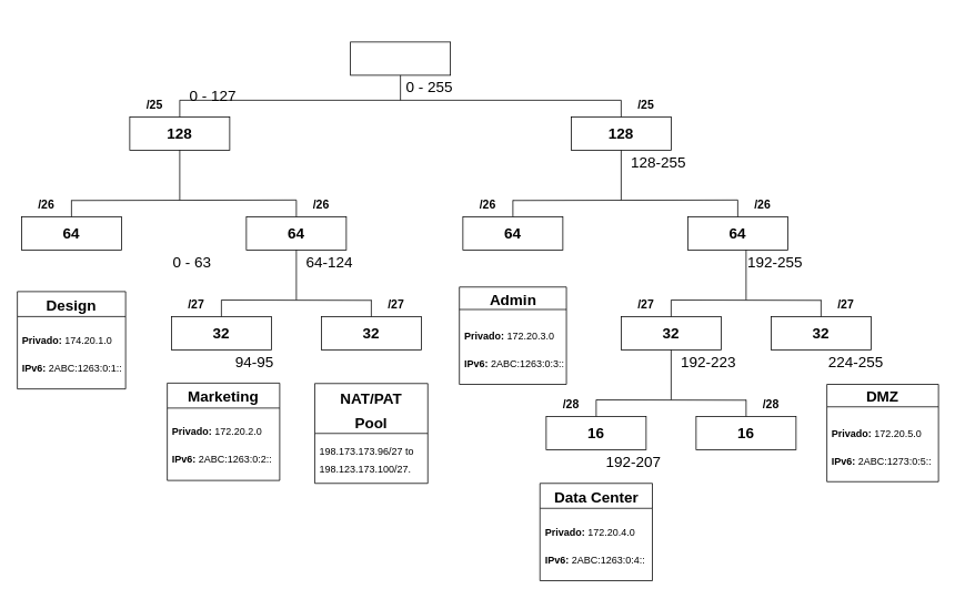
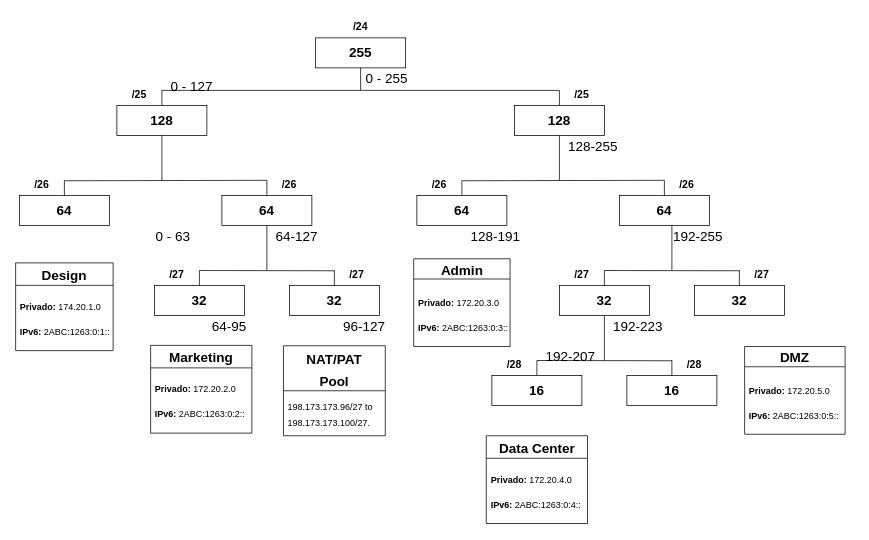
+ <mxCell id="3" value="&lt;b&gt;&lt;font style=&quot;font-size: 14px;&quot;&gt;/24&lt;/font&gt;&lt;/b&gt;" style="text;html=1;strokeColor=none;fillColor=none;align=center;verticalAlign=middle;whiteSpace=wrap;rounded=0;" vertex="1" parent="1"><mxGeometry x="450" y="20" width="60" height="30" as="geometry" /></mxCell>
+ <mxCell id="4" value="&lt;b&gt;&lt;font style=&quot;font-size: 18px;&quot;&gt;255&lt;/font&gt;&lt;/b&gt;" style="text;html=1;strokeColor=none;fillColor=none;align=center;verticalAlign=middle;whiteSpace=wrap;rounded=0;" vertex="1" parent="1"><mxGeometry x="450" y="55" width="60" height="30" as="geometry" /></mxCell>
- <mxCell id="27" value="64-124" style="text;html=1;strokeColor=none;fillColor=none;align=center;verticalAlign=middle;whiteSpace=wrap;rounded=0;fontSize=18;" vertex="1" parent="1"><mxGeometry x="365" y="300" width="60" height="30" as="geometry" /></mxCell>
+ <mxCell id="27" value="64-127" style="text;html=1;strokeColor=none;fillColor=none;align=center;verticalAlign=middle;whiteSpace=wrap;rounded=0;fontSize=18;" vertex="1" parent="1"><mxGeometry x="365" y="300" width="60" height="30" as="geometry" /></mxCell>
+ <mxCell id="34" value="128-191" style="text;html=1;strokeColor=none;fillColor=none;align=center;verticalAlign=middle;whiteSpace=wrap;rounded=0;fontSize=18;" vertex="1" parent="1"><mxGeometry x="625" y="300" width="70" height="30" as="geometry" /></mxCell>
- <mxCell id="48" value="94-95" style="text;html=1;strokeColor=none;fillColor=none;align=center;verticalAlign=middle;whiteSpace=wrap;rounded=0;fontSize=18;" vertex="1" parent="1"><mxGeometry x="275" y="420" width="60" height="30" as="geometry" /></mxCell>
+ <mxCell id="48" value="64-95" style="text;html=1;strokeColor=none;fillColor=none;align=center;verticalAlign=middle;whiteSpace=wrap;rounded=0;fontSize=18;" vertex="1" parent="1"><mxGeometry x="275" y="420" width="60" height="30" as="geometry" /></mxCell>
+ <mxCell id="53" value="96-127" style="text;html=1;strokeColor=none;fillColor=none;align=center;verticalAlign=middle;whiteSpace=wrap;rounded=0;fontSize=18;" vertex="1" parent="1"><mxGeometry x="455" y="420" width="60" height="30" as="geometry" /></mxCell>
- <mxCell id="65" value="224-255" style="text;html=1;strokeColor=none;fillColor=none;align=center;verticalAlign=middle;whiteSpace=wrap;rounded=0;fontSize=18;" vertex="1" parent="1"><mxGeometry x="992" y="420" width="70" height="30" as="geometry" /></mxCell>
- <mxCell id="93" value="&lt;span style=&quot;font-size: 12px;&quot;&gt;198.173.173.96/27 to&lt;br&gt;198.123.173.100/27.&lt;/span&gt;" style="text;html=1;align=left;verticalAlign=middle;resizable=0;points=[];autosize=1;strokeColor=none;fillColor=none;fontSize=18;" vertex="1" parent="92"><mxGeometry x="4" y="60" width="140" height="60" as="geometry" /></mxCell>
+ <mxCell id="93" value="&lt;span style=&quot;font-size: 12px;&quot;&gt;198.173.173.96/27 to&lt;br&gt;198.173.173.100/27.&lt;/span&gt;" style="text;html=1;align=left;verticalAlign=middle;resizable=0;points=[];autosize=1;strokeColor=none;fillColor=none;fontSize=18;" vertex="1" parent="92"><mxGeometry x="4" y="60" width="140" height="60" as="geometry" /></mxCell>
- <mxCell id="88" value="&lt;font style=&quot;font-size: 12px;&quot;&gt;&lt;b style=&quot;&quot;&gt;IPv6:&lt;/b&gt;&amp;nbsp;2ABC:1273:0:5::&lt;/font&gt;" style="text;html=1;align=left;verticalAlign=middle;resizable=0;points=[];autosize=1;strokeColor=none;fillColor=none;fontSize=18;" vertex="1" parent="86"><mxGeometry x="4" y="70" width="140" height="40" as="geometry" /></mxCell>
+ <mxCell id="88" value="&lt;font style=&quot;font-size: 12px;&quot;&gt;&lt;b style=&quot;&quot;&gt;IPv6:&lt;/b&gt;&amp;nbsp;2ABC:1263:0:5::&lt;/font&gt;" style="text;html=1;align=left;verticalAlign=middle;resizable=0;points=[];autosize=1;strokeColor=none;fillColor=none;fontSize=18;" vertex="1" parent="86"><mxGeometry x="4" y="70" width="140" height="40" as="geometry" /></mxCell>
- <mxCell id="78" value="192-207" style="text;html=1;strokeColor=none;fillColor=none;align=center;verticalAlign=middle;whiteSpace=wrap;rounded=0;fontSize=18;" vertex="1" parent="1"><mxGeometry x="725" y="540" width="70" height="30" as="geometry" /></mxCell>
+ <mxCell id="78" value="192-207" style="text;html=1;strokeColor=none;fillColor=none;align=center;verticalAlign=middle;whiteSpace=wrap;rounded=0;fontSize=18;" vertex="1" parent="1"><mxGeometry x="725" y="460" width="70" height="30" as="geometry" /></mxCell>
